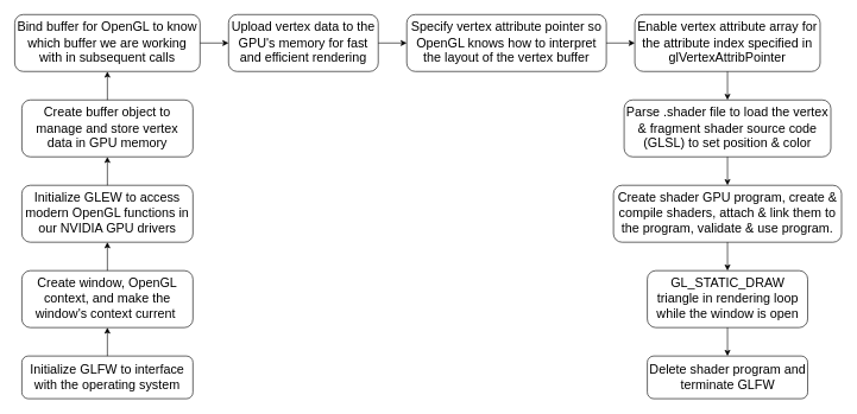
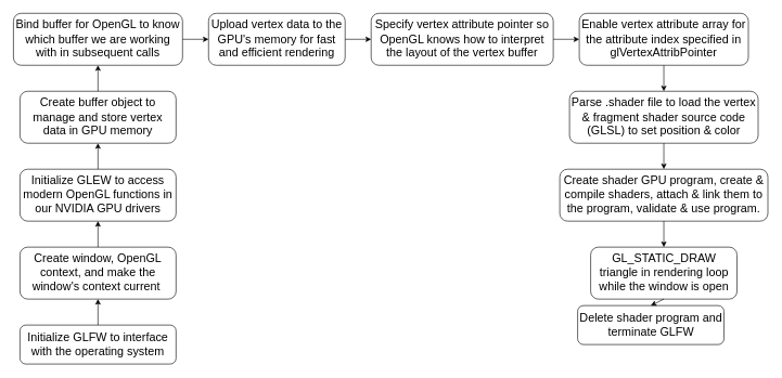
- <mxCell id="23" value="&lt;font style=&quot;font-size: 18px;&quot;&gt;Delete shader program and terminate GLFW&lt;br&gt;&lt;/font&gt;" style="rounded=1;whiteSpace=wrap;html=1;" vertex="1" parent="1"><mxGeometry x="907.5" y="500" width="225" height="60" as="geometry" /></mxCell>
+ <mxCell id="23" value="&lt;font style=&quot;font-size: 18px;&quot;&gt;Delete shader program and terminate GLFW&lt;br&gt;&lt;/font&gt;" style="rounded=1;whiteSpace=wrap;html=1;" vertex="1" parent="1"><mxGeometry x="887.5" y="470" width="225" height="60" as="geometry" /></mxCell>
